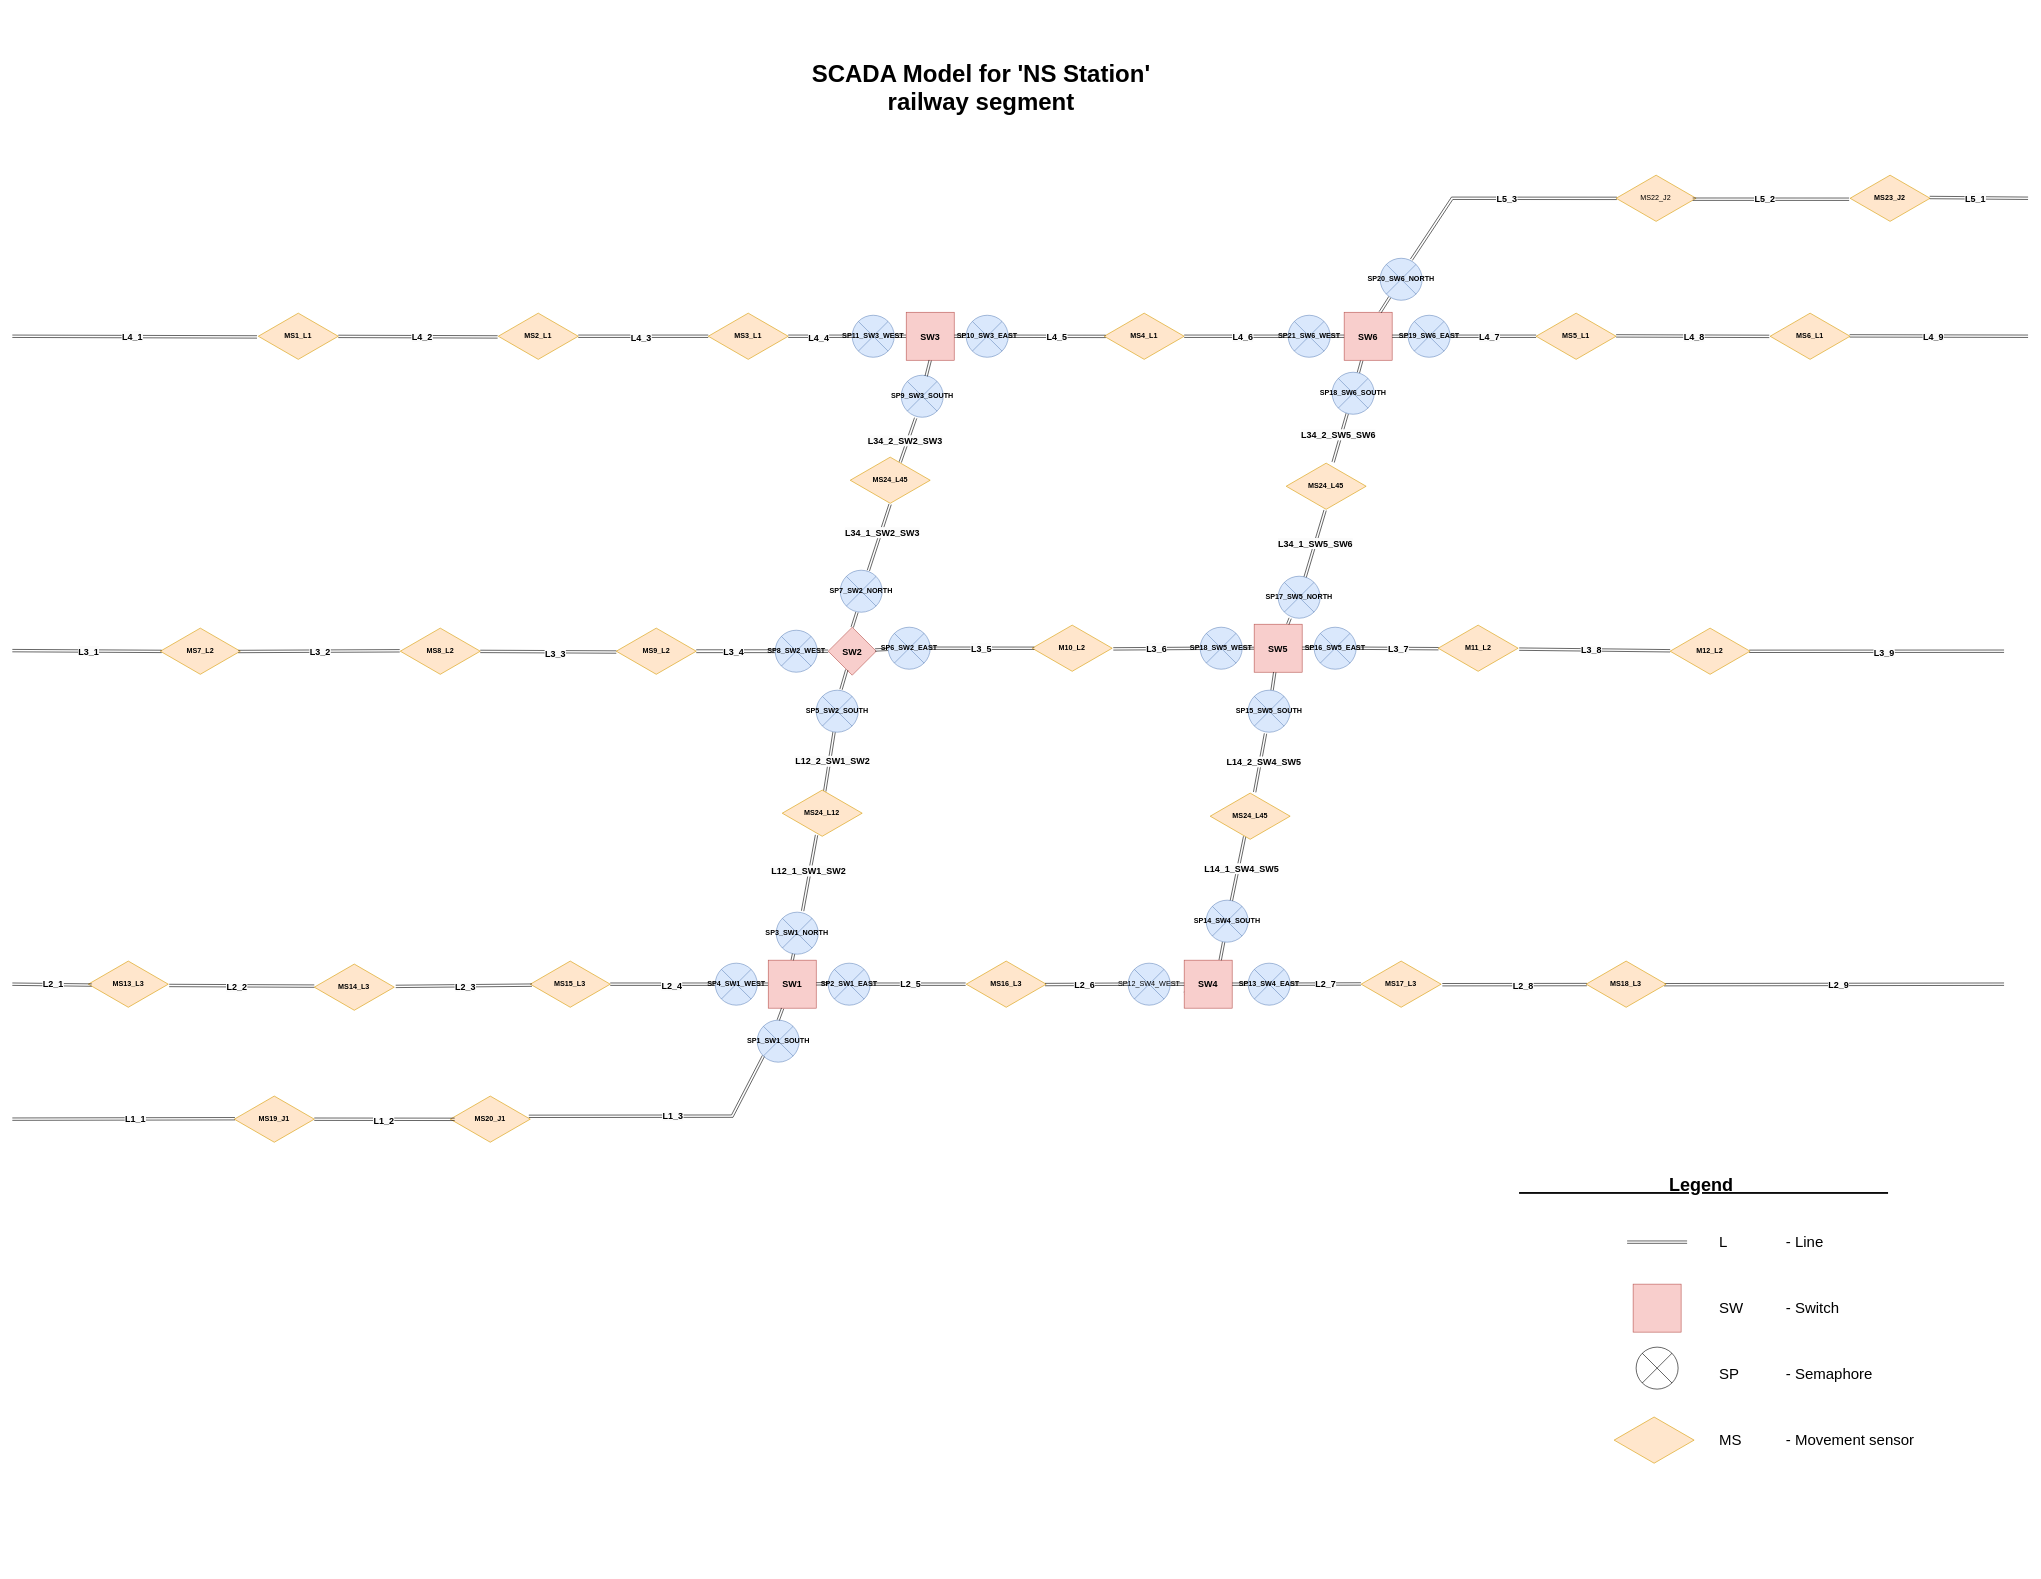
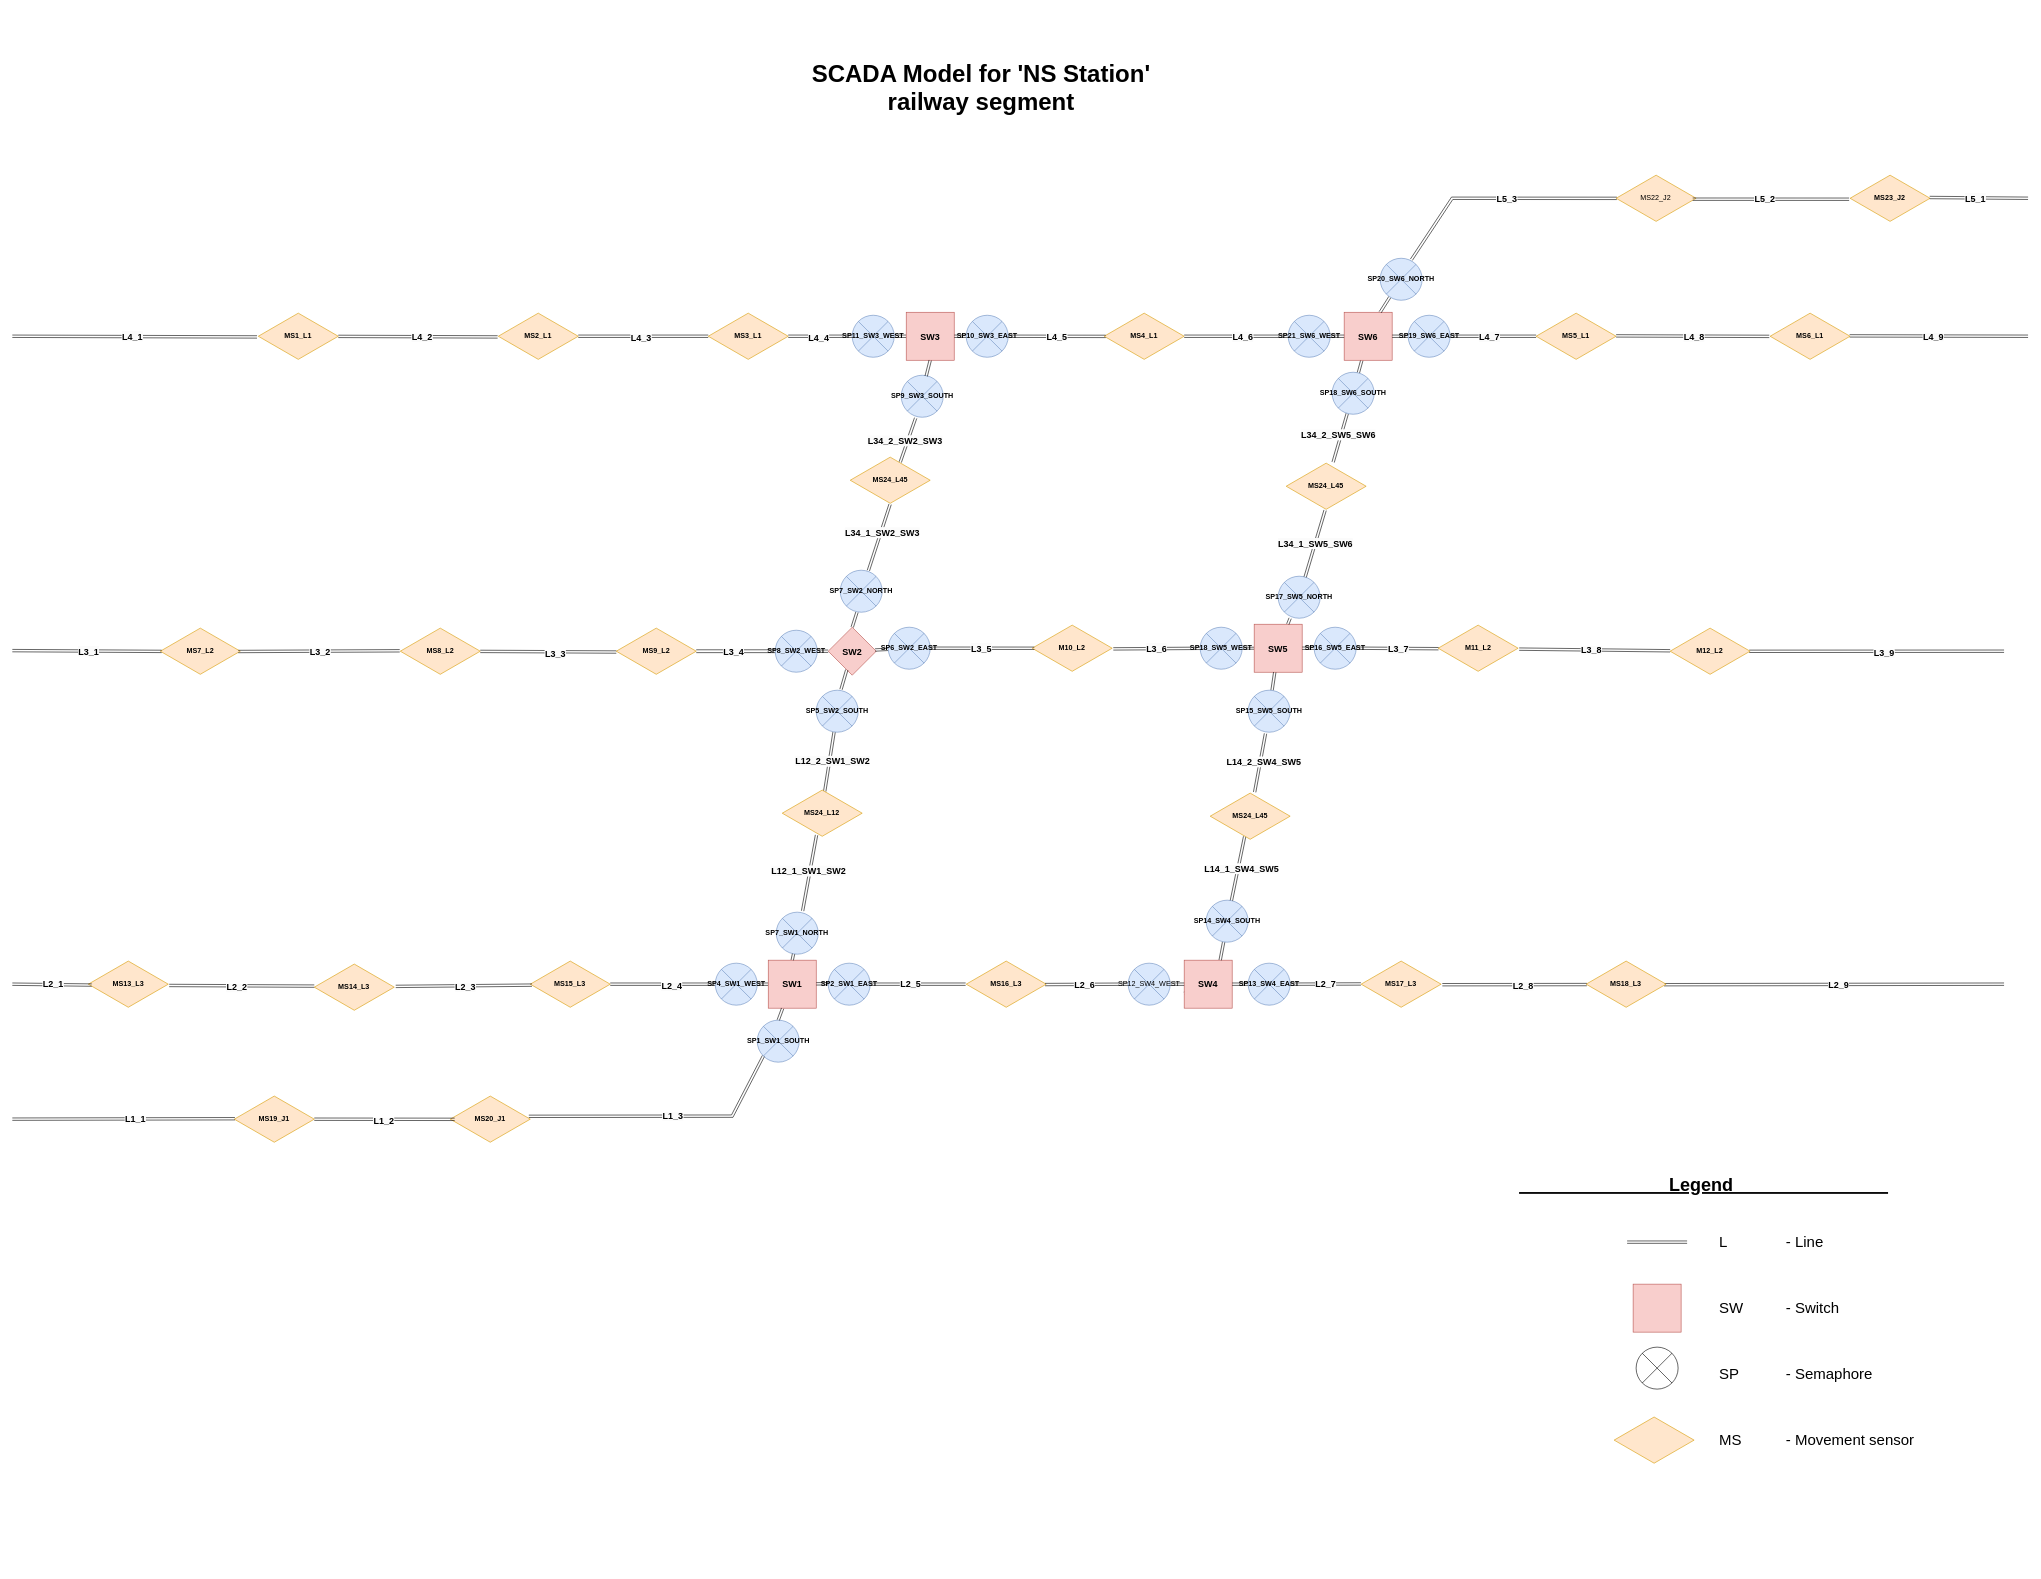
- <mxCell id="58" value="&lt;span style=&quot;font-weight: 700;&quot;&gt;SP3_SW1_NORTH&lt;/span&gt;" style="shape=sumEllipse;perimeter=ellipsePerimeter;whiteSpace=wrap;html=1;backgroundOutline=1;fillColor=#dae8fc;strokeColor=#6c8ebf;" parent="1" vertex="1"><mxGeometry x="1293.33" y="1520" width="70" height="70" as="geometry" /></mxCell>
+ <mxCell id="58" value="&lt;span style=&quot;font-weight: 700;&quot;&gt;SP7_SW1_NORTH&lt;/span&gt;" style="shape=sumEllipse;perimeter=ellipsePerimeter;whiteSpace=wrap;html=1;backgroundOutline=1;fillColor=#dae8fc;strokeColor=#6c8ebf;" parent="1" vertex="1"><mxGeometry x="1293.33" y="1520" width="70" height="70" as="geometry" /></mxCell>
